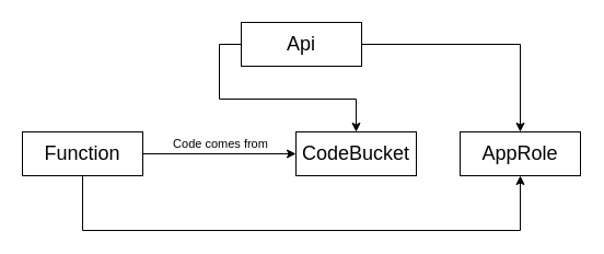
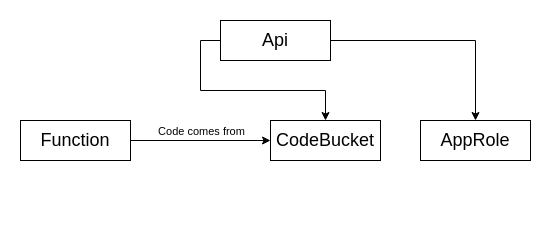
- <mxCell id="3" style="edgeStyle=orthogonalEdgeStyle;rounded=0;orthogonalLoop=1;jettySize=auto;html=1;exitX=0.5;exitY=1;exitDx=0;exitDy=0;entryX=0.5;entryY=1;entryDx=0;entryDy=0;" edge="1" parent="1" source="6" target="2"><mxGeometry relative="1" as="geometry"><Array as="points"><mxPoint x="75" y="210" /><mxPoint x="475" y="210" /></Array></mxGeometry></mxCell>
